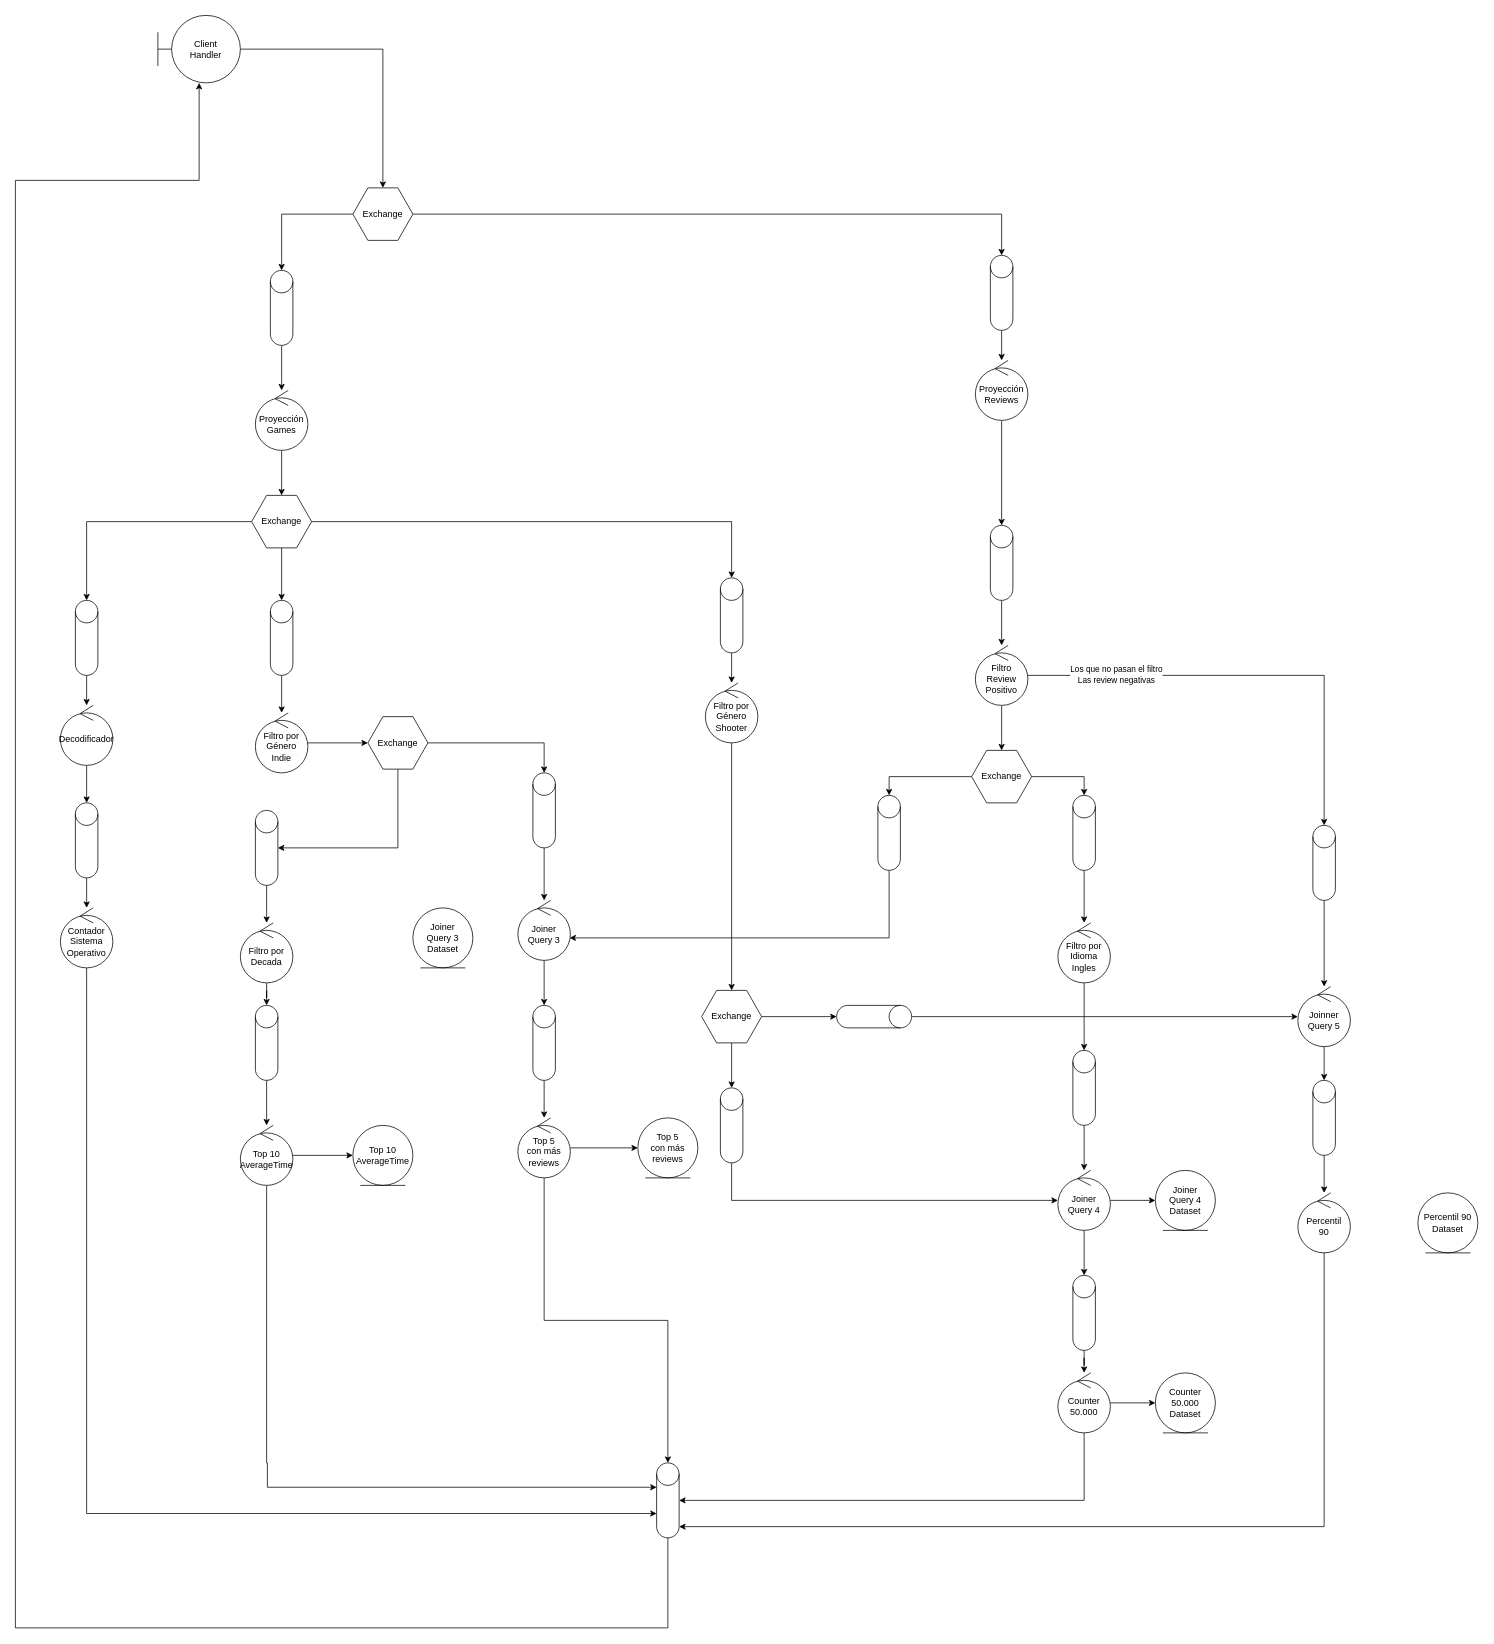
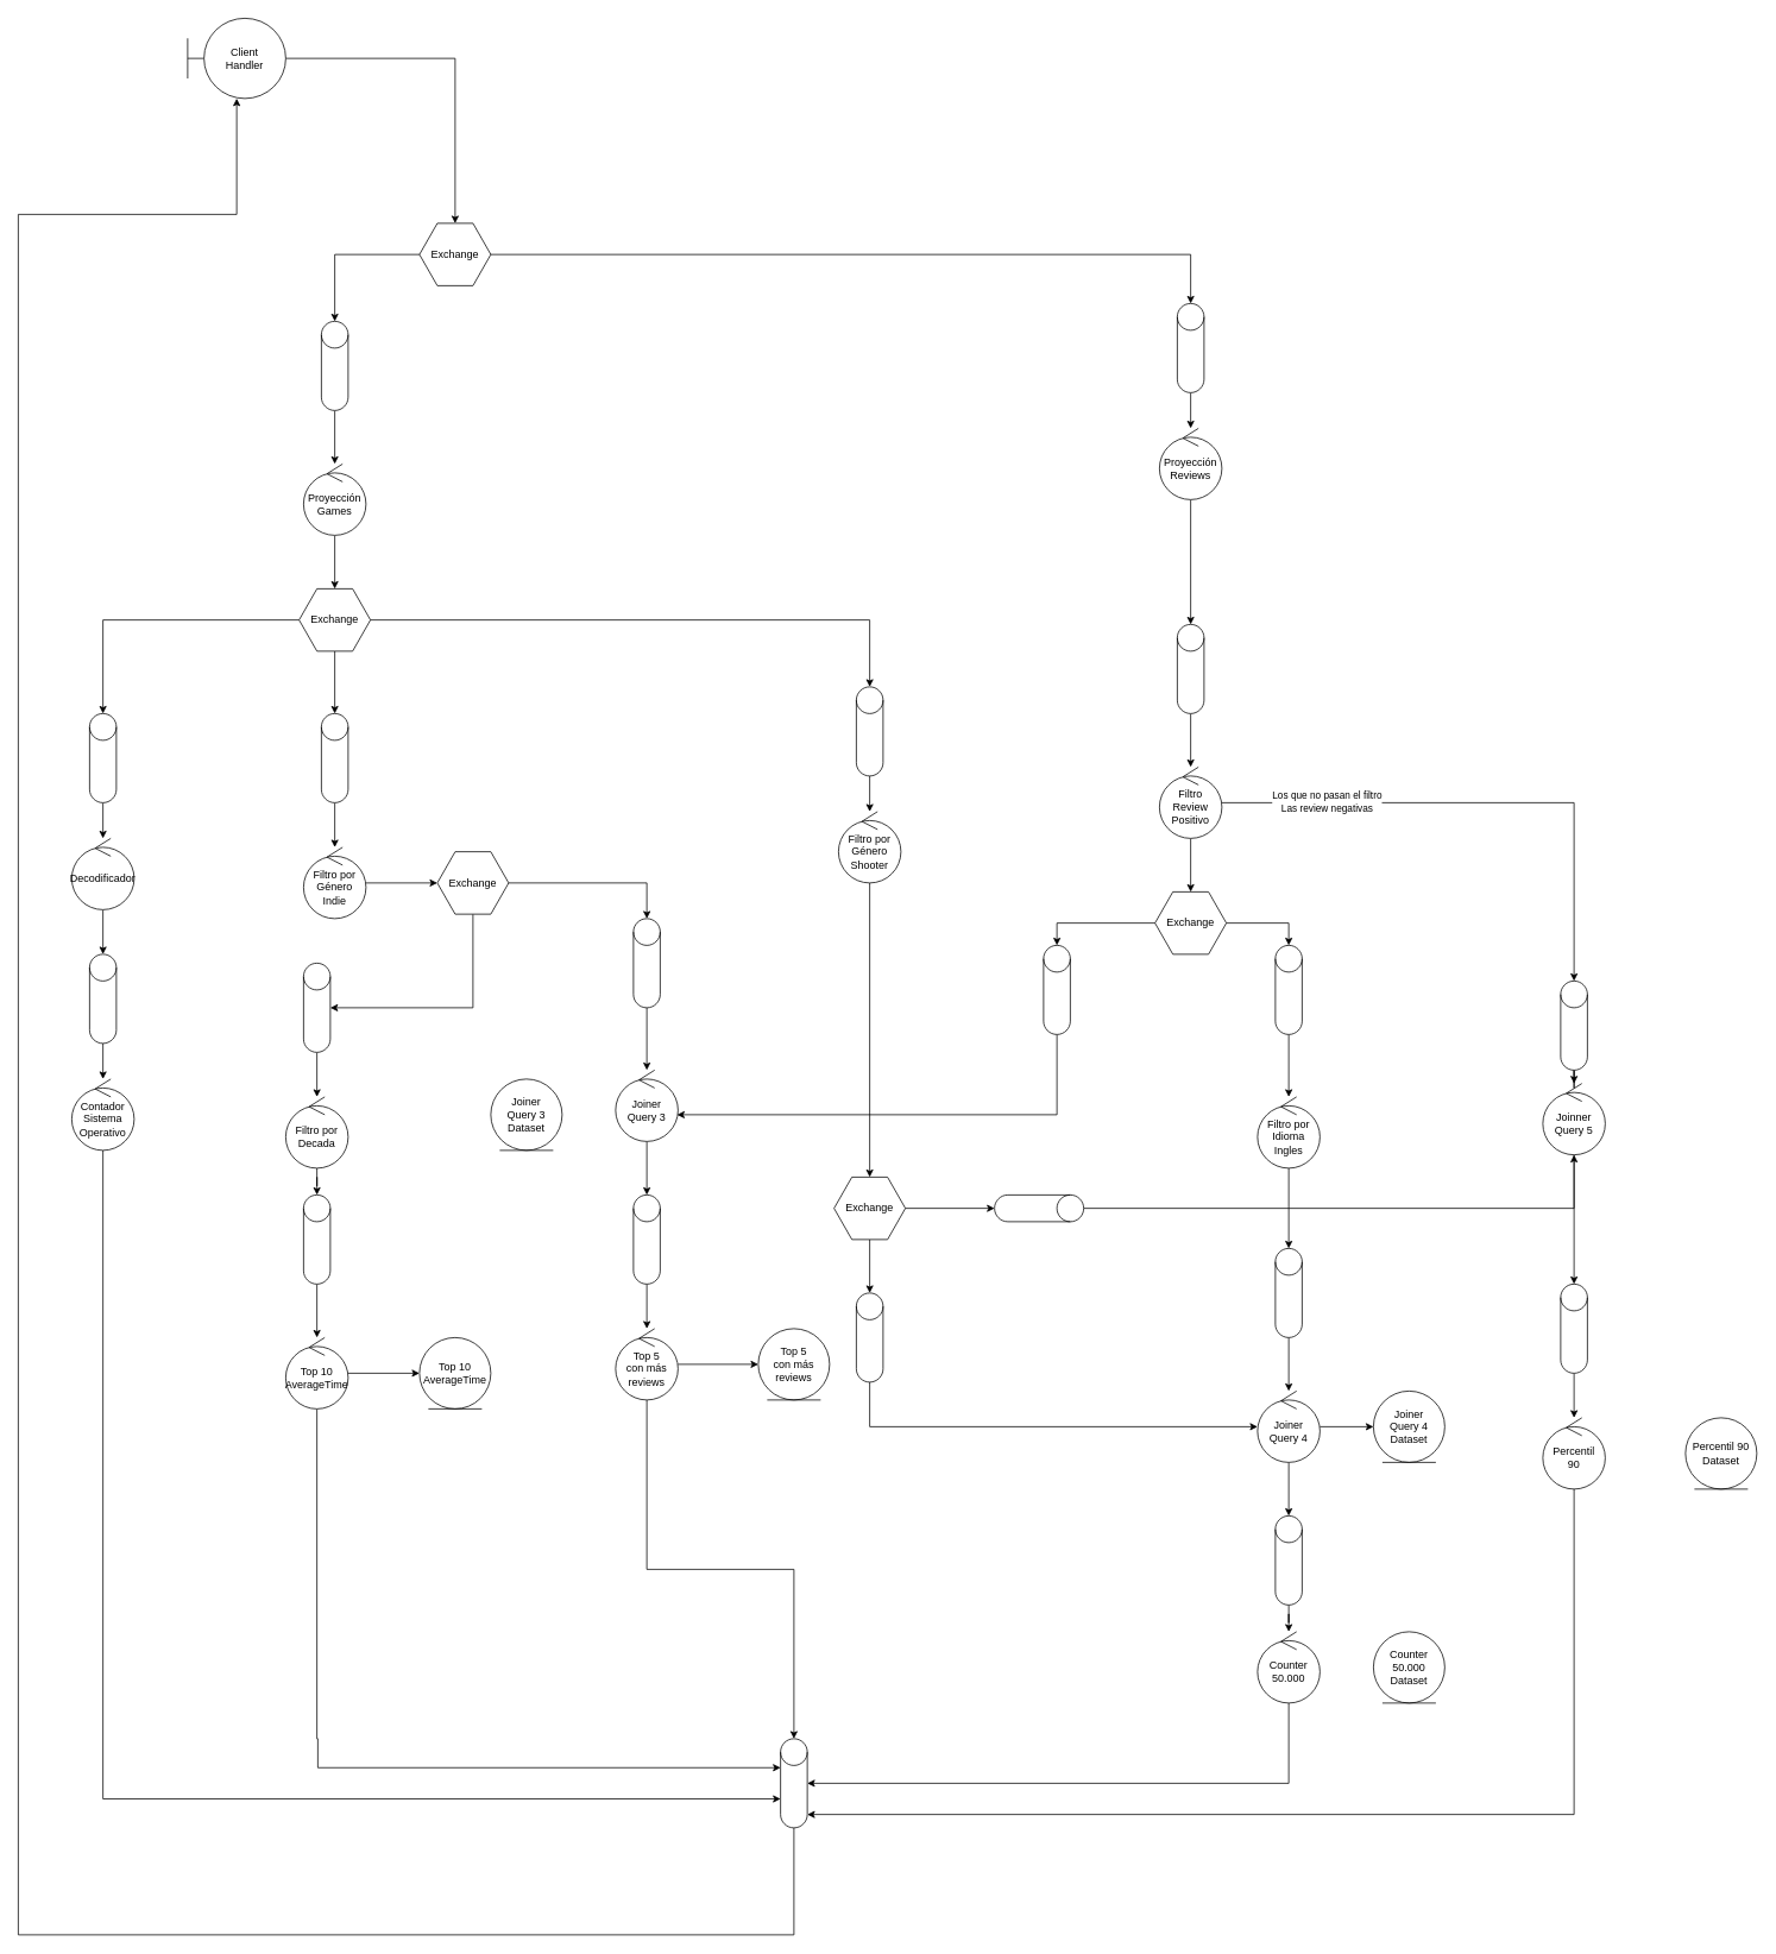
- <mxCell id="84" value="Joinner Query 5" style="ellipse;shape=umlControl;whiteSpace=wrap;html=1;" vertex="1" parent="1"><mxGeometry x="1730" y="1315" width="70" height="80" as="geometry" /></mxCell>
+ <mxCell id="84" value="Joinner Query 5" style="ellipse;shape=umlControl;whiteSpace=wrap;html=1;" vertex="1" parent="1"><mxGeometry x="1730" y="1215" width="70" height="80" as="geometry" /></mxCell>
- <mxCell id="73" style="edgeStyle=orthogonalEdgeStyle;rounded=0;orthogonalLoop=1;jettySize=auto;html=1;entryX=0;entryY=0.5;entryDx=0;entryDy=0;" edge="1" parent="1" source="75" target="98"><mxGeometry relative="1" as="geometry" /></mxCell>
